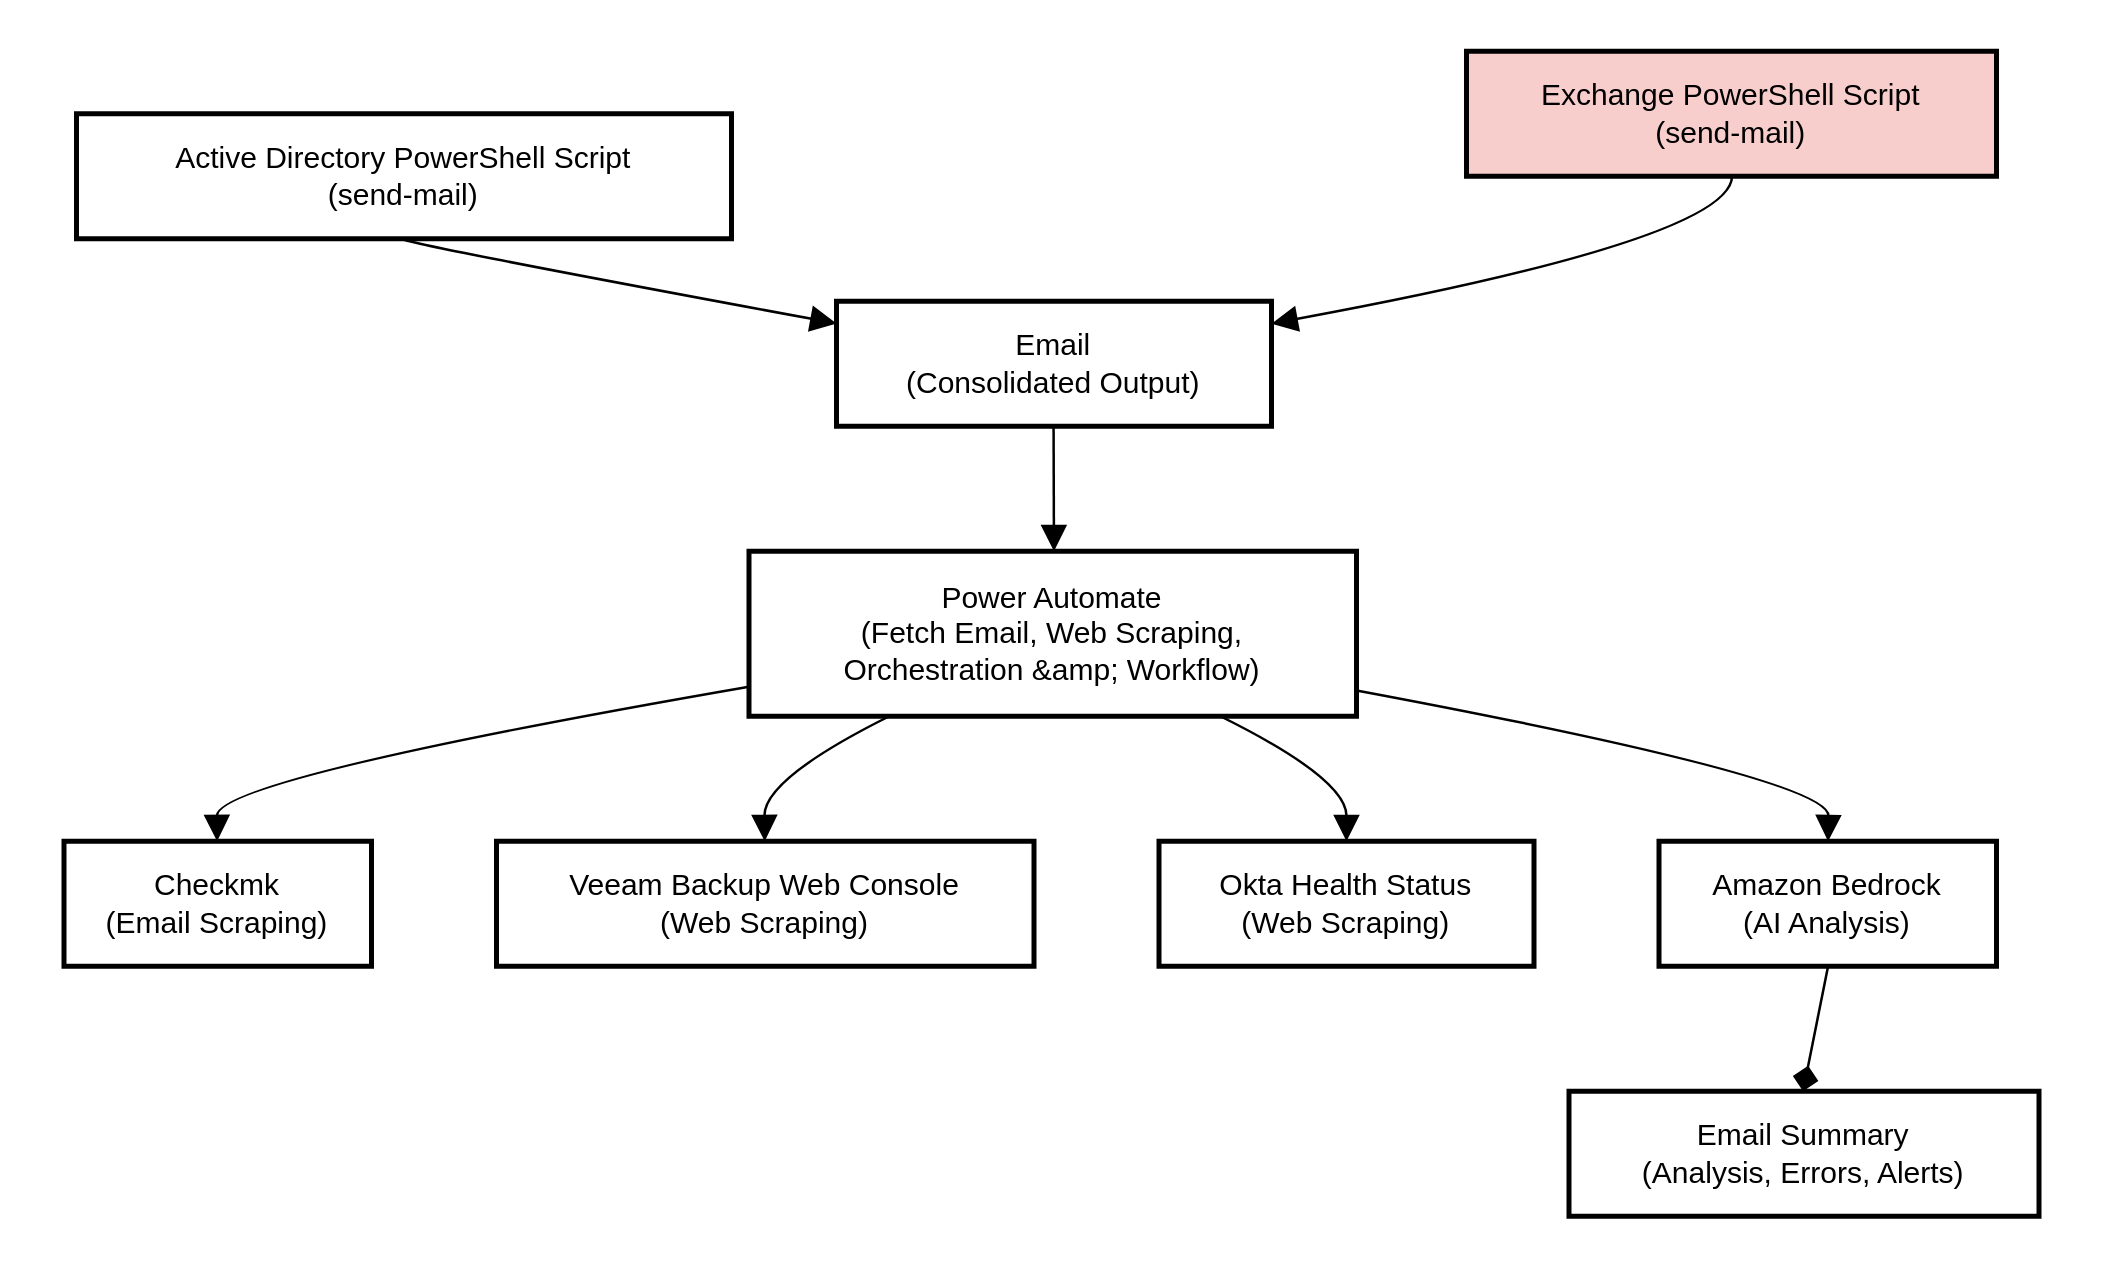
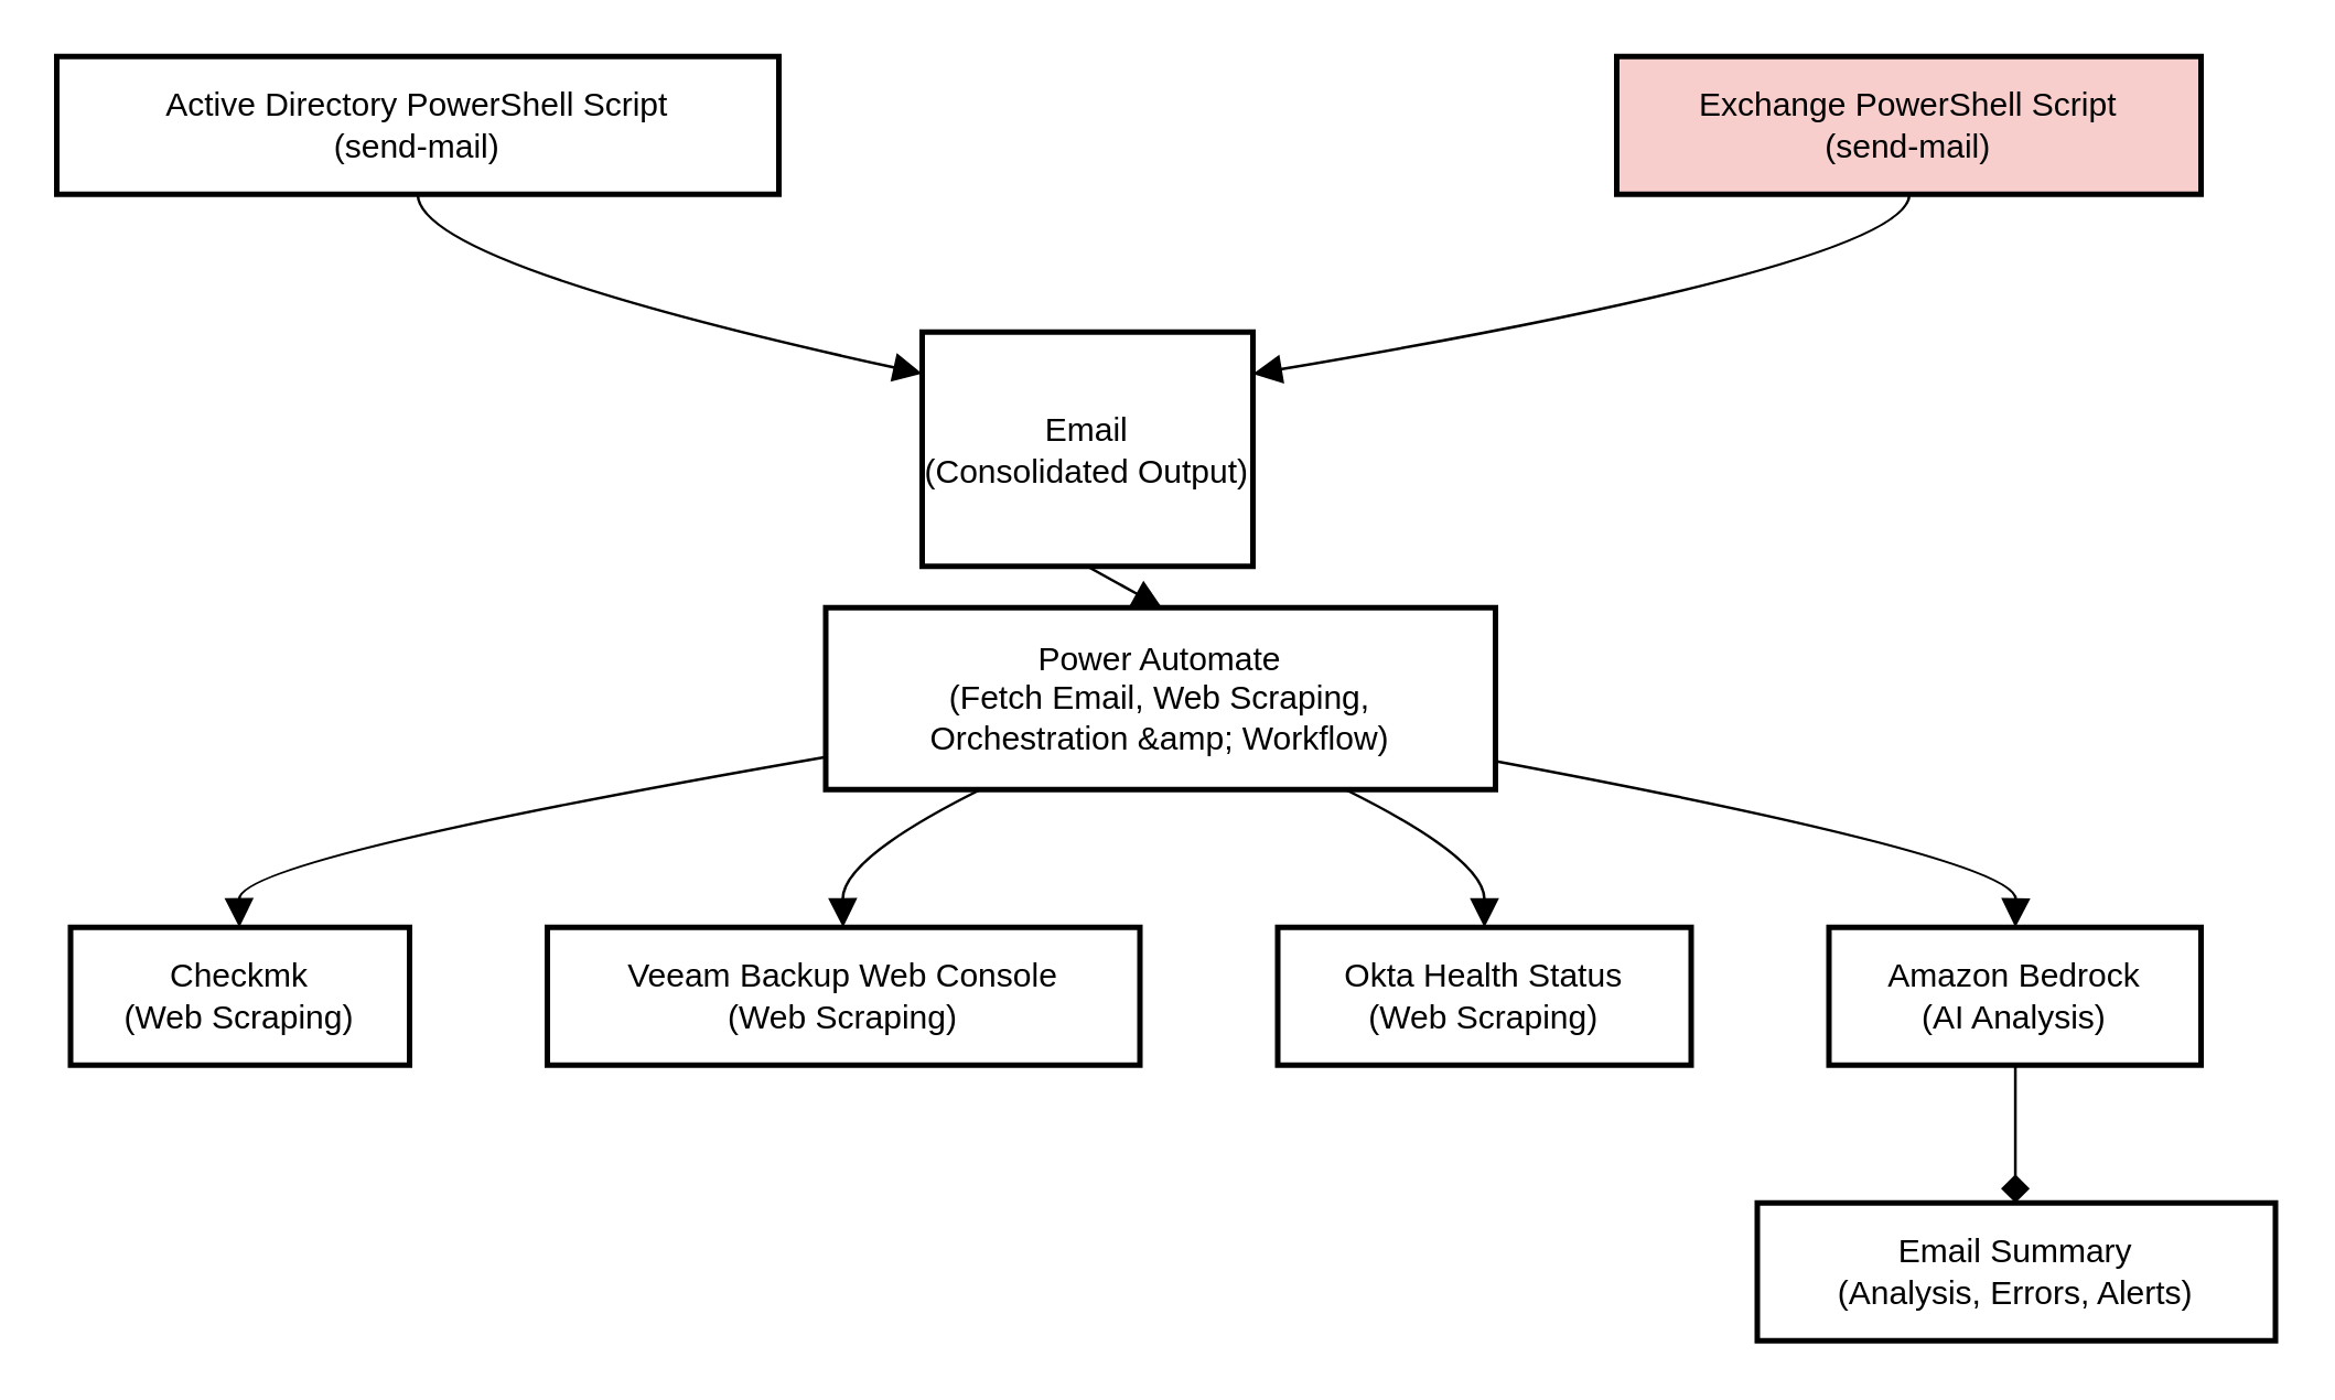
- <mxCell id="2" value="Active Directory PowerShell Script&#10;(send-mail)" style="whiteSpace=wrap;strokeWidth=2;" vertex="1" parent="1"><mxGeometry x="30" y="45" width="262" height="50" as="geometry" /></mxCell>
+ <mxCell id="2" value="Active Directory PowerShell Script&#10;(send-mail)" style="whiteSpace=wrap;strokeWidth=2;" vertex="1" parent="1"><mxGeometry x="20" y="20" width="262" height="50" as="geometry" /></mxCell>
- <mxCell id="3" value="Email&#10;(Consolidated Output)" style="whiteSpace=wrap;strokeWidth=2;" vertex="1" parent="1"><mxGeometry x="334" y="120" width="174" height="50" as="geometry" /></mxCell>
+ <mxCell id="3" value="Email&#10;(Consolidated Output)" style="whiteSpace=wrap;strokeWidth=2;" vertex="1" parent="1"><mxGeometry x="334" y="120" width="120" height="85" as="geometry" /></mxCell>
- <mxCell id="6" value="Checkmk&#10;(Email Scraping)" style="whiteSpace=wrap;strokeWidth=2;" vertex="1" parent="1"><mxGeometry x="25" y="336" width="123" height="50" as="geometry" /></mxCell>
+ <mxCell id="6" value="Checkmk&#10;(Web Scraping)" style="whiteSpace=wrap;strokeWidth=2;" vertex="1" parent="1"><mxGeometry x="25" y="336" width="123" height="50" as="geometry" /></mxCell>
- <mxCell id="10" value="Email Summary&#10;(Analysis, Errors, Alerts)" style="whiteSpace=wrap;strokeWidth=2;" vertex="1" parent="1"><mxGeometry x="627" y="436" width="188" height="50" as="geometry" /></mxCell>
+ <mxCell id="10" value="Email Summary&#10;(Analysis, Errors, Alerts)" style="whiteSpace=wrap;strokeWidth=2;" vertex="1" parent="1"><mxGeometry x="637" y="436" width="188" height="50" as="geometry" /></mxCell>
